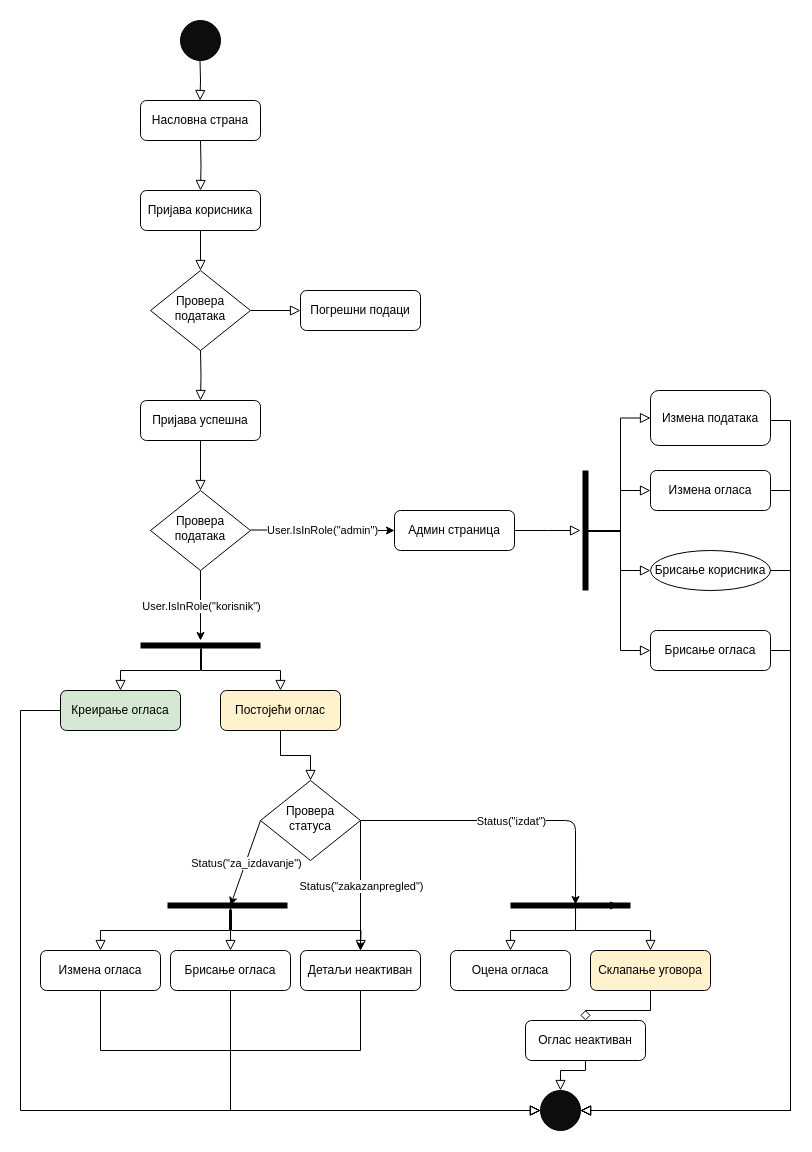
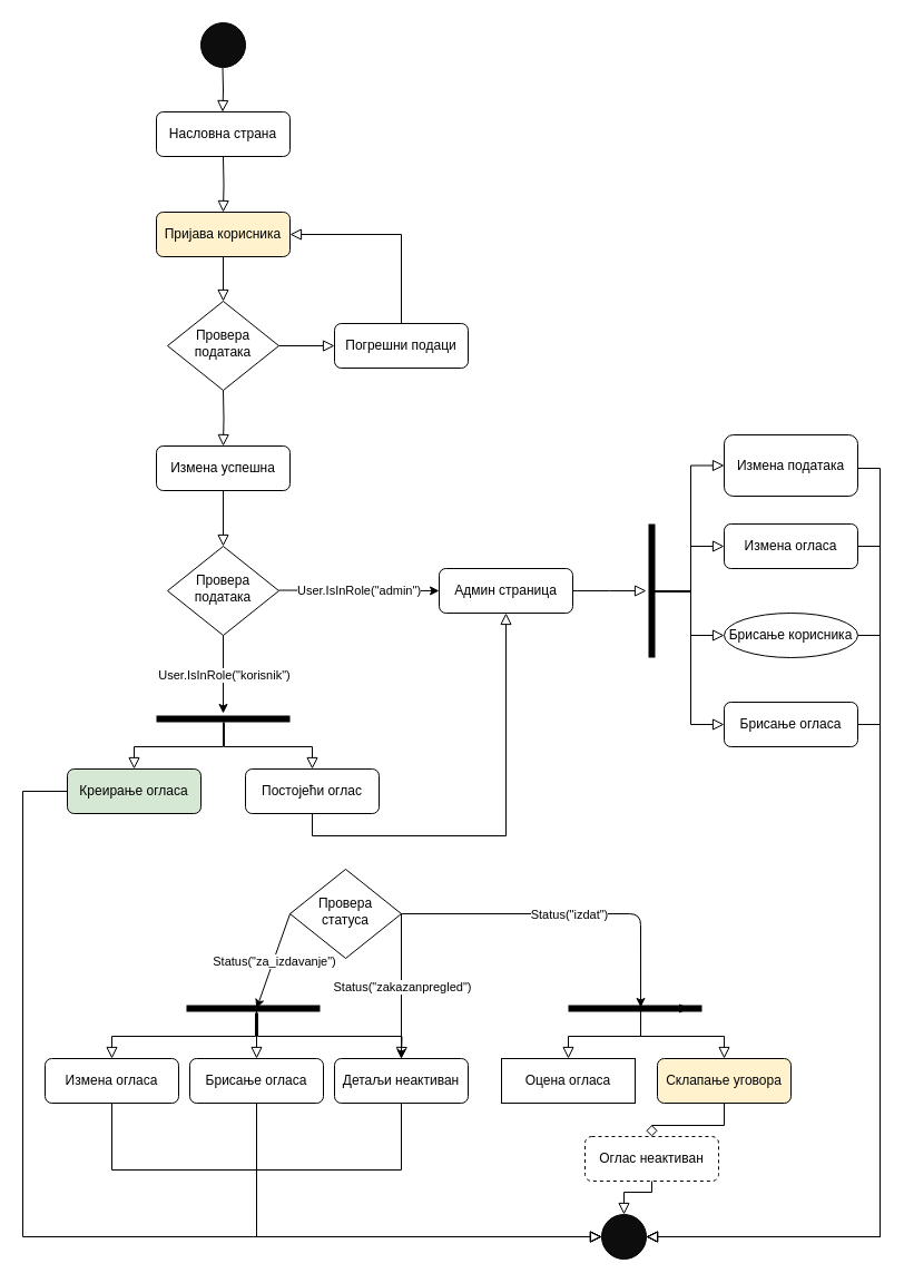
- <mxCell id="3" value="Пријава корисника" style="rounded=1;whiteSpace=wrap;html=1;fontSize=12;glass=0;strokeWidth=1;shadow=0;" parent="1" vertex="1"><mxGeometry x="140" y="190" width="120" height="40" as="geometry" /></mxCell>
+ <mxCell id="3" value="Пријава корисника" style="rounded=1;whiteSpace=wrap;html=1;fontSize=12;glass=0;strokeWidth=1;shadow=0;fillColor=#fff2cc;" parent="1" vertex="1"><mxGeometry x="140" y="190" width="120" height="40" as="geometry" /></mxCell>
+ <mxCell id="10" value="" style="rounded=0;html=1;jettySize=auto;orthogonalLoop=1;fontSize=11;endArrow=block;endFill=0;endSize=8;strokeWidth=1;shadow=0;labelBackgroundColor=none;edgeStyle=orthogonalEdgeStyle;exitX=0.5;exitY=0;exitDx=0;exitDy=0;entryX=1;entryY=0.5;entryDx=0;entryDy=0;" edge="1" parent="1" source="5" target="3"><mxGeometry relative="1" as="geometry"><mxPoint x="220" y="250" as="sourcePoint" /><mxPoint x="220" y="290" as="targetPoint" /></mxGeometry></mxCell>
- <mxCell id="6" value="Пријава успешна" style="rounded=1;whiteSpace=wrap;html=1;fontSize=12;glass=0;strokeWidth=1;shadow=0;" parent="1" vertex="1"><mxGeometry x="140" y="400" width="120" height="40" as="geometry" /></mxCell>
+ <mxCell id="6" value="Измена успешна" style="rounded=1;whiteSpace=wrap;html=1;fontSize=12;glass=0;strokeWidth=1;shadow=0;" parent="1" vertex="1"><mxGeometry x="140" y="400" width="120" height="40" as="geometry" /></mxCell>
- <mxCell id="33" value="Постојећи оглас" style="rounded=1;whiteSpace=wrap;html=1;fontSize=12;glass=0;strokeWidth=1;shadow=0;fillColor=#fff2cc;" vertex="1" parent="1"><mxGeometry x="220" y="690" width="120" height="40" as="geometry" /></mxCell>
+ <mxCell id="33" value="Постојећи оглас" style="rounded=1;whiteSpace=wrap;html=1;fontSize=12;glass=0;strokeWidth=1;shadow=0;" vertex="1" parent="1"><mxGeometry x="220" y="690" width="120" height="40" as="geometry" /></mxCell>
- <mxCell id="43" value="" style="rounded=0;html=1;jettySize=auto;orthogonalLoop=1;fontSize=11;endArrow=block;endFill=0;endSize=8;strokeWidth=1;shadow=0;labelBackgroundColor=none;edgeStyle=orthogonalEdgeStyle;exitX=0.5;exitY=1;exitDx=0;exitDy=0;entryX=0.5;entryY=0;entryDx=0;entryDy=0;" edge="1" parent="1" source="33" target="42"><mxGeometry relative="1" as="geometry"><mxPoint x="524" y="540" as="sourcePoint" /><mxPoint x="590" y="540" as="targetPoint" /></mxGeometry></mxCell>
+ <mxCell id="43" value="" style="rounded=0;html=1;jettySize=auto;orthogonalLoop=1;fontSize=11;endArrow=block;endFill=0;endSize=8;strokeWidth=1;shadow=0;labelBackgroundColor=none;edgeStyle=orthogonalEdgeStyle;exitX=0.5;exitY=1;exitDx=0;exitDy=0;" edge="1" parent="1" source="33" target="22"><mxGeometry relative="1" as="geometry"><mxPoint x="524" y="540" as="sourcePoint" /><mxPoint x="590" y="540" as="targetPoint" /></mxGeometry></mxCell>
- <mxCell id="57" value="Оцена огласа" style="rounded=1;whiteSpace=wrap;html=1;fontSize=12;glass=0;strokeWidth=1;shadow=0;" vertex="1" parent="1"><mxGeometry x="450" y="950" width="120" height="40" as="geometry" /></mxCell>
+ <mxCell id="57" value="Оцена огласа" style="whiteSpace=wrap;html=1;fontSize=12;glass=0;strokeWidth=1;shadow=0;rounded=0;" vertex="1" parent="1"><mxGeometry x="450" y="950" width="120" height="40" as="geometry" /></mxCell>
- <mxCell id="63" value="Оглас неактиван" style="rounded=1;whiteSpace=wrap;html=1;fontSize=12;glass=0;strokeWidth=1;shadow=0;" vertex="1" parent="1"><mxGeometry x="525" y="1020" width="120" height="40" as="geometry" /></mxCell>
+ <mxCell id="63" value="Оглас неактиван" style="rounded=1;whiteSpace=wrap;html=1;fontSize=12;glass=0;strokeWidth=1;shadow=0;dashed=1;" vertex="1" parent="1"><mxGeometry x="525" y="1020" width="120" height="40" as="geometry" /></mxCell>
